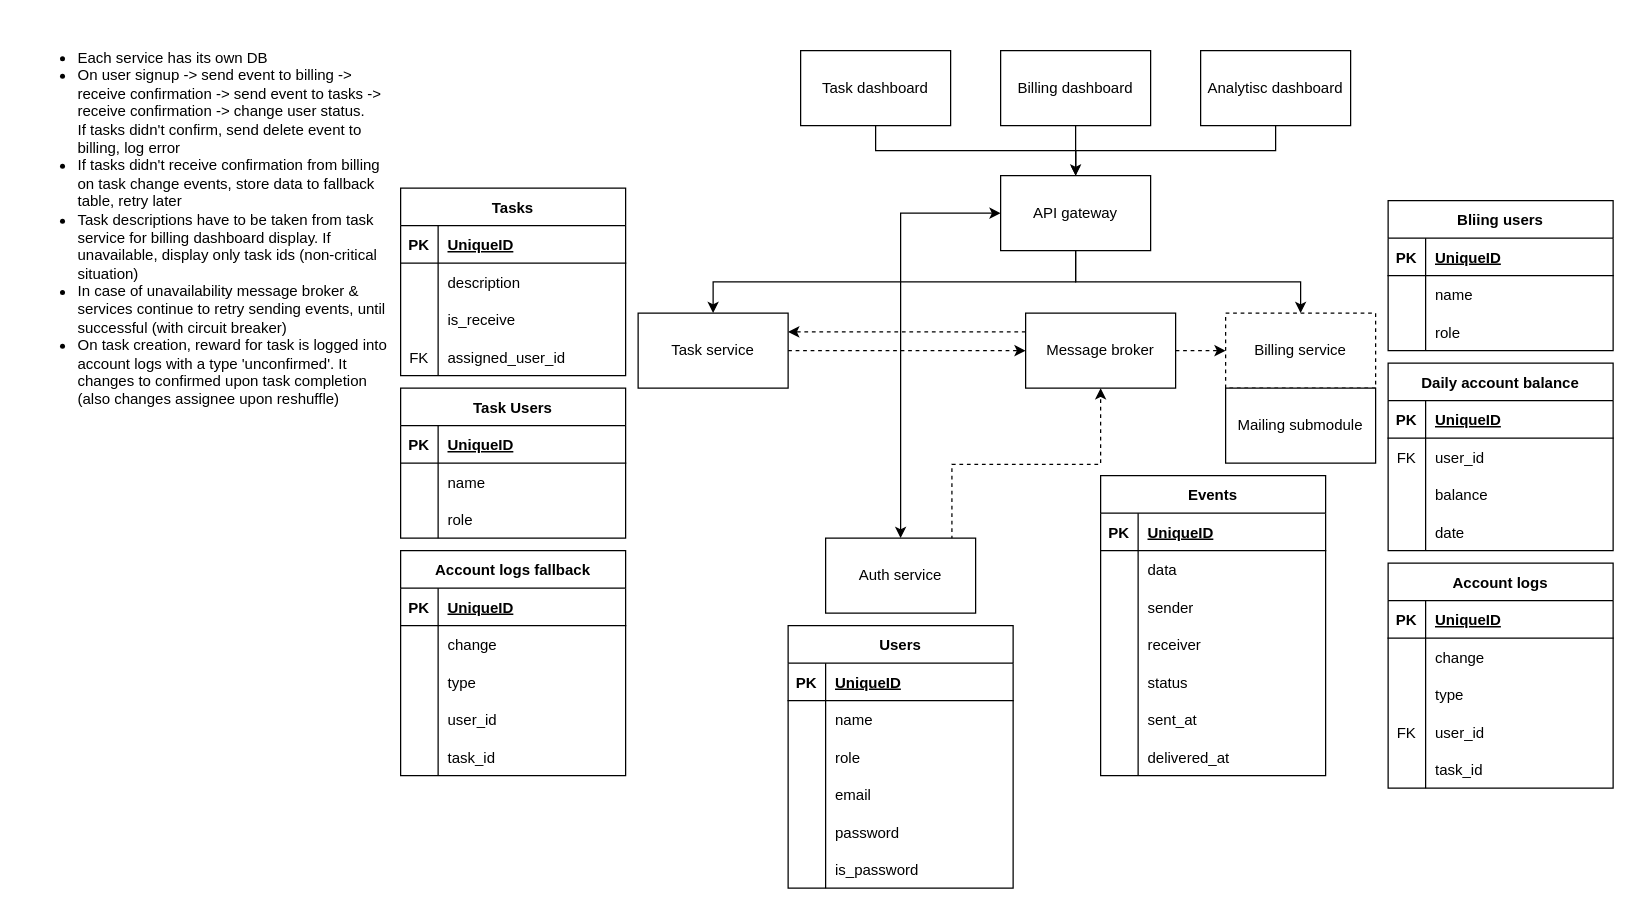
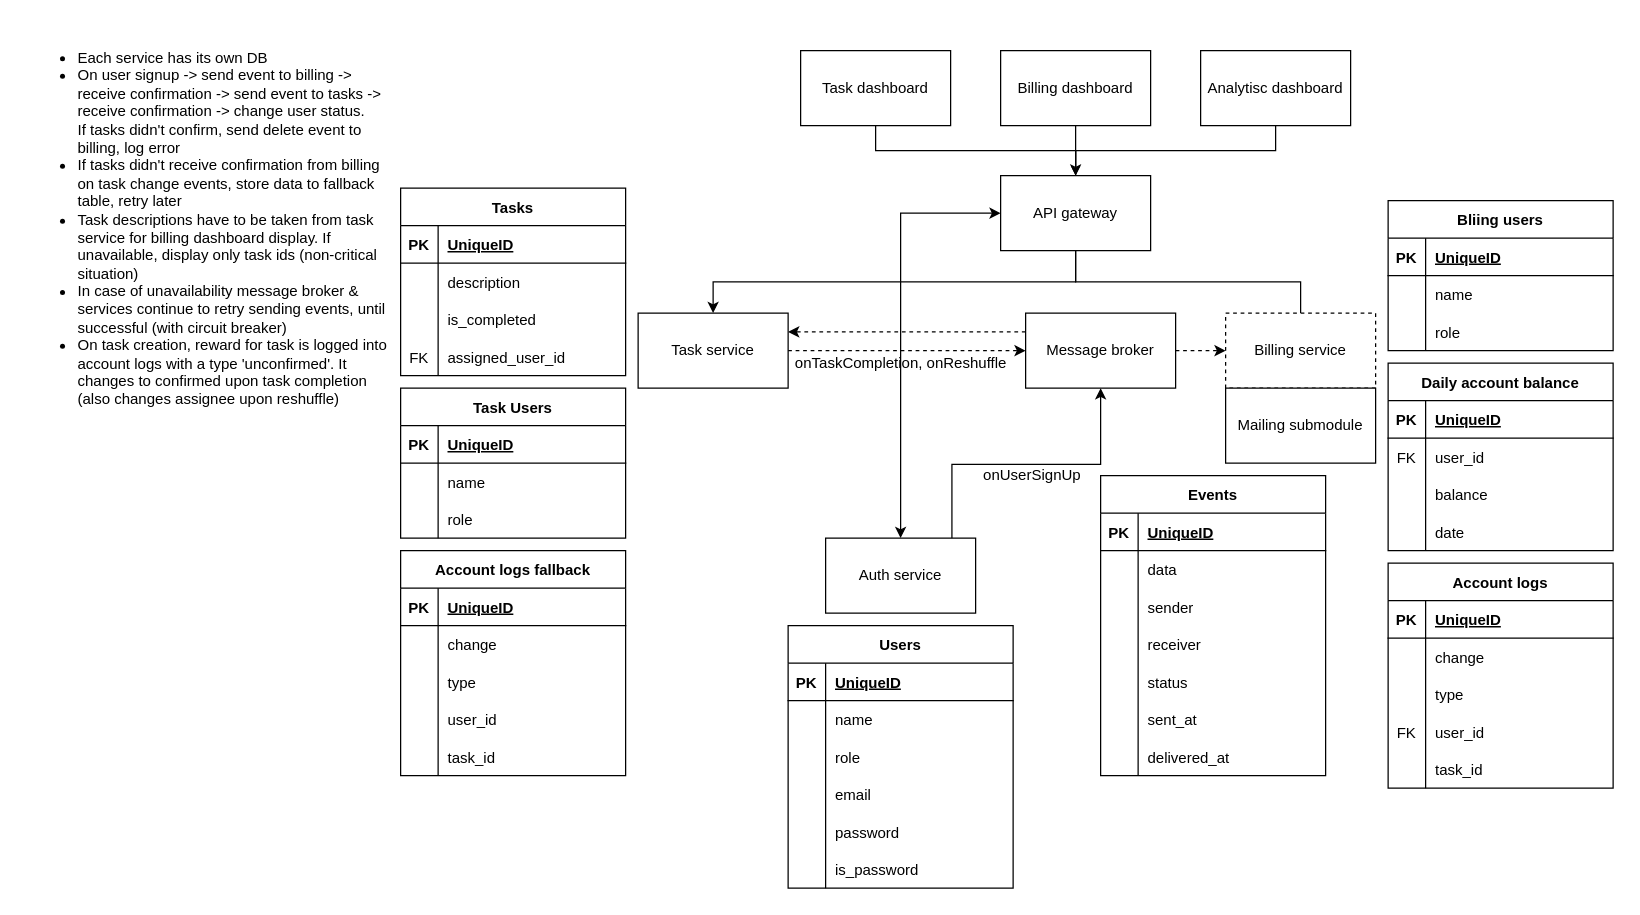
- <mxCell id="6" style="edgeStyle=elbowEdgeStyle;rounded=0;sketch=0;orthogonalLoop=1;jettySize=auto;elbow=vertical;html=1;startArrow=none;startFill=0;" parent="1" source="7" target="40" edge="1"><mxGeometry relative="1" as="geometry" /></mxCell>
+ <mxCell id="6" style="edgeStyle=elbowEdgeStyle;rounded=0;sketch=0;orthogonalLoop=1;jettySize=auto;elbow=vertical;html=1;startArrow=none;startFill=0;endArrow=none;" parent="1" source="7" target="40" edge="1"><mxGeometry relative="1" as="geometry" /></mxCell>
- <mxCell id="21" value="is_receive" style="shape=partialRectangle;connectable=0;fillColor=none;top=0;left=0;bottom=0;right=0;align=left;spacingLeft=6;overflow=hidden;" parent="19" vertex="1"><mxGeometry x="30" width="150" height="30" as="geometry"><mxRectangle width="150" height="30" as="alternateBounds" /></mxGeometry></mxCell>
+ <mxCell id="21" value="is_completed" style="shape=partialRectangle;connectable=0;fillColor=none;top=0;left=0;bottom=0;right=0;align=left;spacingLeft=6;overflow=hidden;" parent="19" vertex="1"><mxGeometry x="30" width="150" height="30" as="geometry"><mxRectangle width="150" height="30" as="alternateBounds" /></mxGeometry></mxCell>
+ <mxCell id="41" value="onTaskCompletion, onReshuffle" style="text;html=1;align=center;verticalAlign=middle;resizable=0;points=[];autosize=1;strokeColor=none;fillColor=none;" parent="1" vertex="1"><mxGeometry x="630" y="280" width="180" height="20" as="geometry" /></mxCell>
- <mxCell id="8" style="edgeStyle=elbowEdgeStyle;rounded=0;sketch=0;orthogonalLoop=1;jettySize=auto;html=1;entryX=0.5;entryY=1;entryDx=0;entryDy=0;startArrow=none;startFill=0;elbow=vertical;exitX=0.842;exitY=0.017;exitDx=0;exitDy=0;exitPerimeter=0;dashed=1;" parent="1" source="9" target="39" edge="1"><mxGeometry relative="1" as="geometry" /></mxCell>
+ <mxCell id="8" style="edgeStyle=elbowEdgeStyle;rounded=0;sketch=0;orthogonalLoop=1;jettySize=auto;html=1;entryX=0.5;entryY=1;entryDx=0;entryDy=0;startArrow=none;startFill=0;elbow=vertical;exitX=0.842;exitY=0.017;exitDx=0;exitDy=0;exitPerimeter=0;dashed=0;" parent="1" source="9" target="39" edge="1"><mxGeometry relative="1" as="geometry" /></mxCell>
+ <mxCell id="103" value="onUserSignUp" style="text;html=1;align=center;verticalAlign=middle;resizable=0;points=[];autosize=1;strokeColor=none;fillColor=none;" parent="1" vertex="1"><mxGeometry x="780" y="370" width="90" height="20" as="geometry" /></mxCell>
